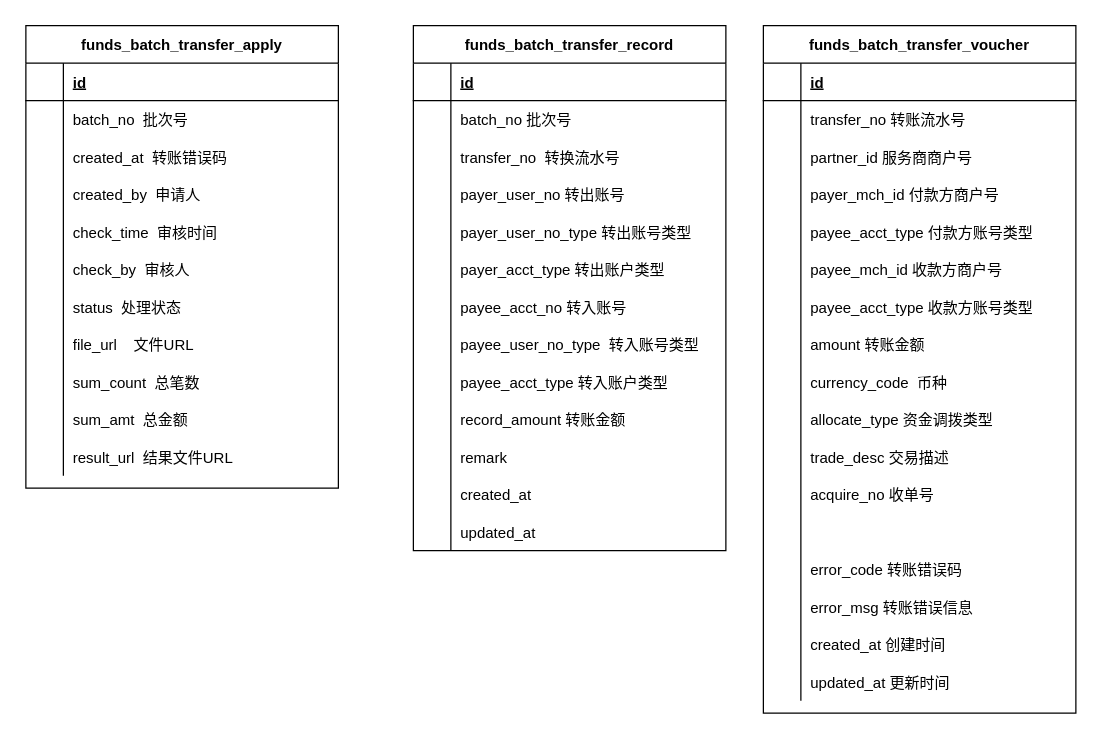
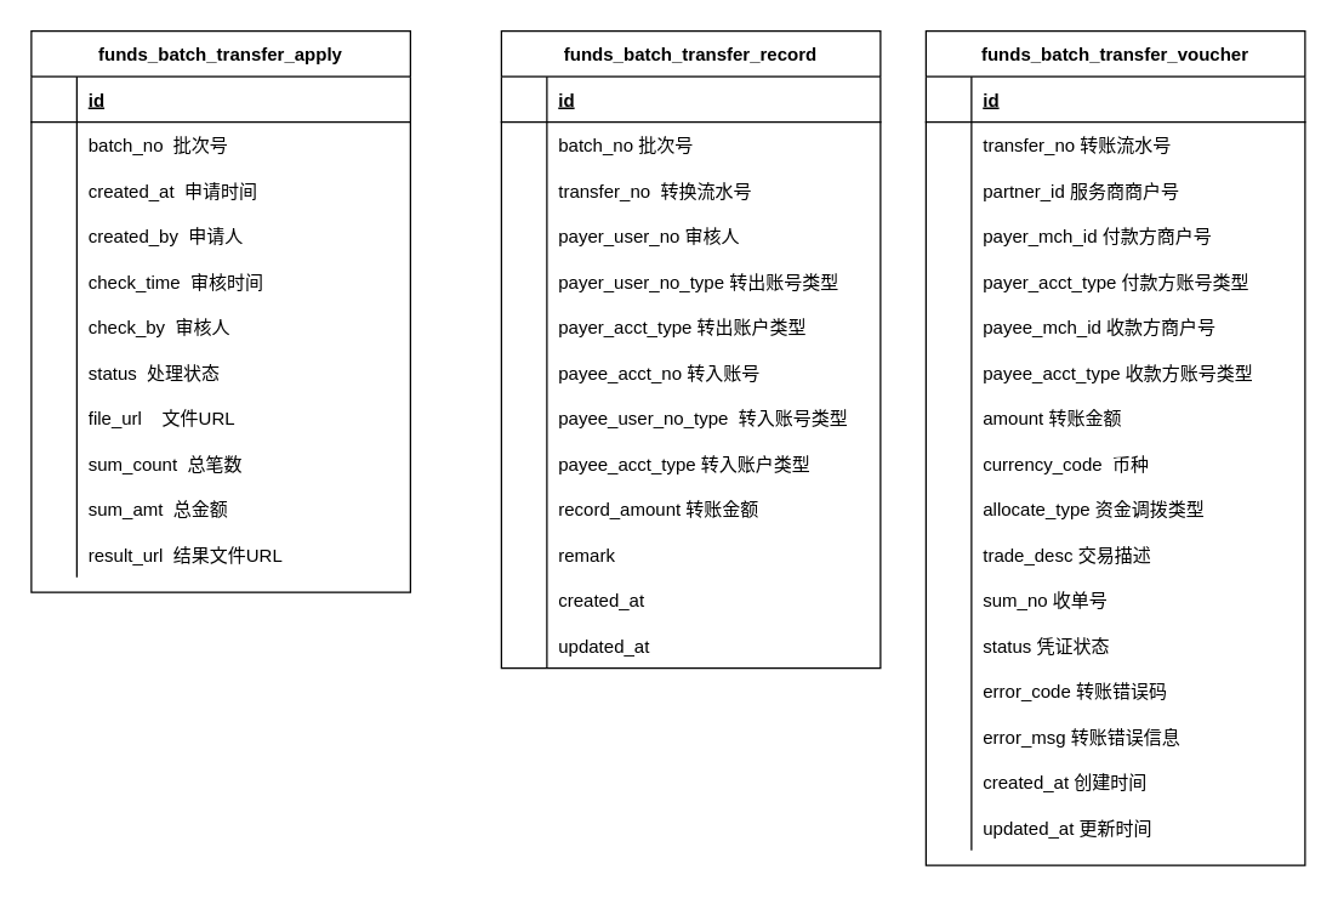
- <mxCell id="11" value="created_at  转账错误码" style="shape=partialRectangle;connectable=0;fillColor=none;top=0;left=0;bottom=0;right=0;align=left;spacingLeft=6;overflow=hidden;" vertex="1" parent="9"><mxGeometry x="30" width="220" height="30" as="geometry" /></mxCell>
+ <mxCell id="11" value="created_at  申请时间" style="shape=partialRectangle;connectable=0;fillColor=none;top=0;left=0;bottom=0;right=0;align=left;spacingLeft=6;overflow=hidden;" vertex="1" parent="9"><mxGeometry x="30" width="220" height="30" as="geometry" /></mxCell>
- <mxCell id="48" value="payer_user_no 转出账号" style="shape=partialRectangle;connectable=0;fillColor=none;top=0;left=0;bottom=0;right=0;align=left;spacingLeft=6;overflow=hidden;" vertex="1" parent="46"><mxGeometry x="30" width="220" height="30" as="geometry" /></mxCell>
+ <mxCell id="48" value="payer_user_no 审核人" style="shape=partialRectangle;connectable=0;fillColor=none;top=0;left=0;bottom=0;right=0;align=left;spacingLeft=6;overflow=hidden;" vertex="1" parent="46"><mxGeometry x="30" width="220" height="30" as="geometry" /></mxCell>
- <mxCell id="91" value="payee_acct_type 付款方账号类型" style="shape=partialRectangle;connectable=0;fillColor=none;top=0;left=0;bottom=0;right=0;align=left;spacingLeft=6;overflow=hidden;" vertex="1" parent="89"><mxGeometry x="30" width="220" height="30" as="geometry" /></mxCell>
+ <mxCell id="91" value="payer_acct_type 付款方账号类型" style="shape=partialRectangle;connectable=0;fillColor=none;top=0;left=0;bottom=0;right=0;align=left;spacingLeft=6;overflow=hidden;" vertex="1" parent="89"><mxGeometry x="30" width="220" height="30" as="geometry" /></mxCell>
- <mxCell id="112" value="acquire_no 收单号" style="shape=partialRectangle;connectable=0;fillColor=none;top=0;left=0;bottom=0;right=0;align=left;spacingLeft=6;overflow=hidden;" vertex="1" parent="110"><mxGeometry x="30" width="220" height="30" as="geometry" /></mxCell>
+ <mxCell id="112" value="sum_no 收单号" style="shape=partialRectangle;connectable=0;fillColor=none;top=0;left=0;bottom=0;right=0;align=left;spacingLeft=6;overflow=hidden;" vertex="1" parent="110"><mxGeometry x="30" width="220" height="30" as="geometry" /></mxCell>
+ <mxCell id="115" value="status 凭证状态" style="shape=partialRectangle;connectable=0;fillColor=none;top=0;left=0;bottom=0;right=0;align=left;spacingLeft=6;overflow=hidden;" vertex="1" parent="113"><mxGeometry x="30" width="220" height="30" as="geometry" /></mxCell>
